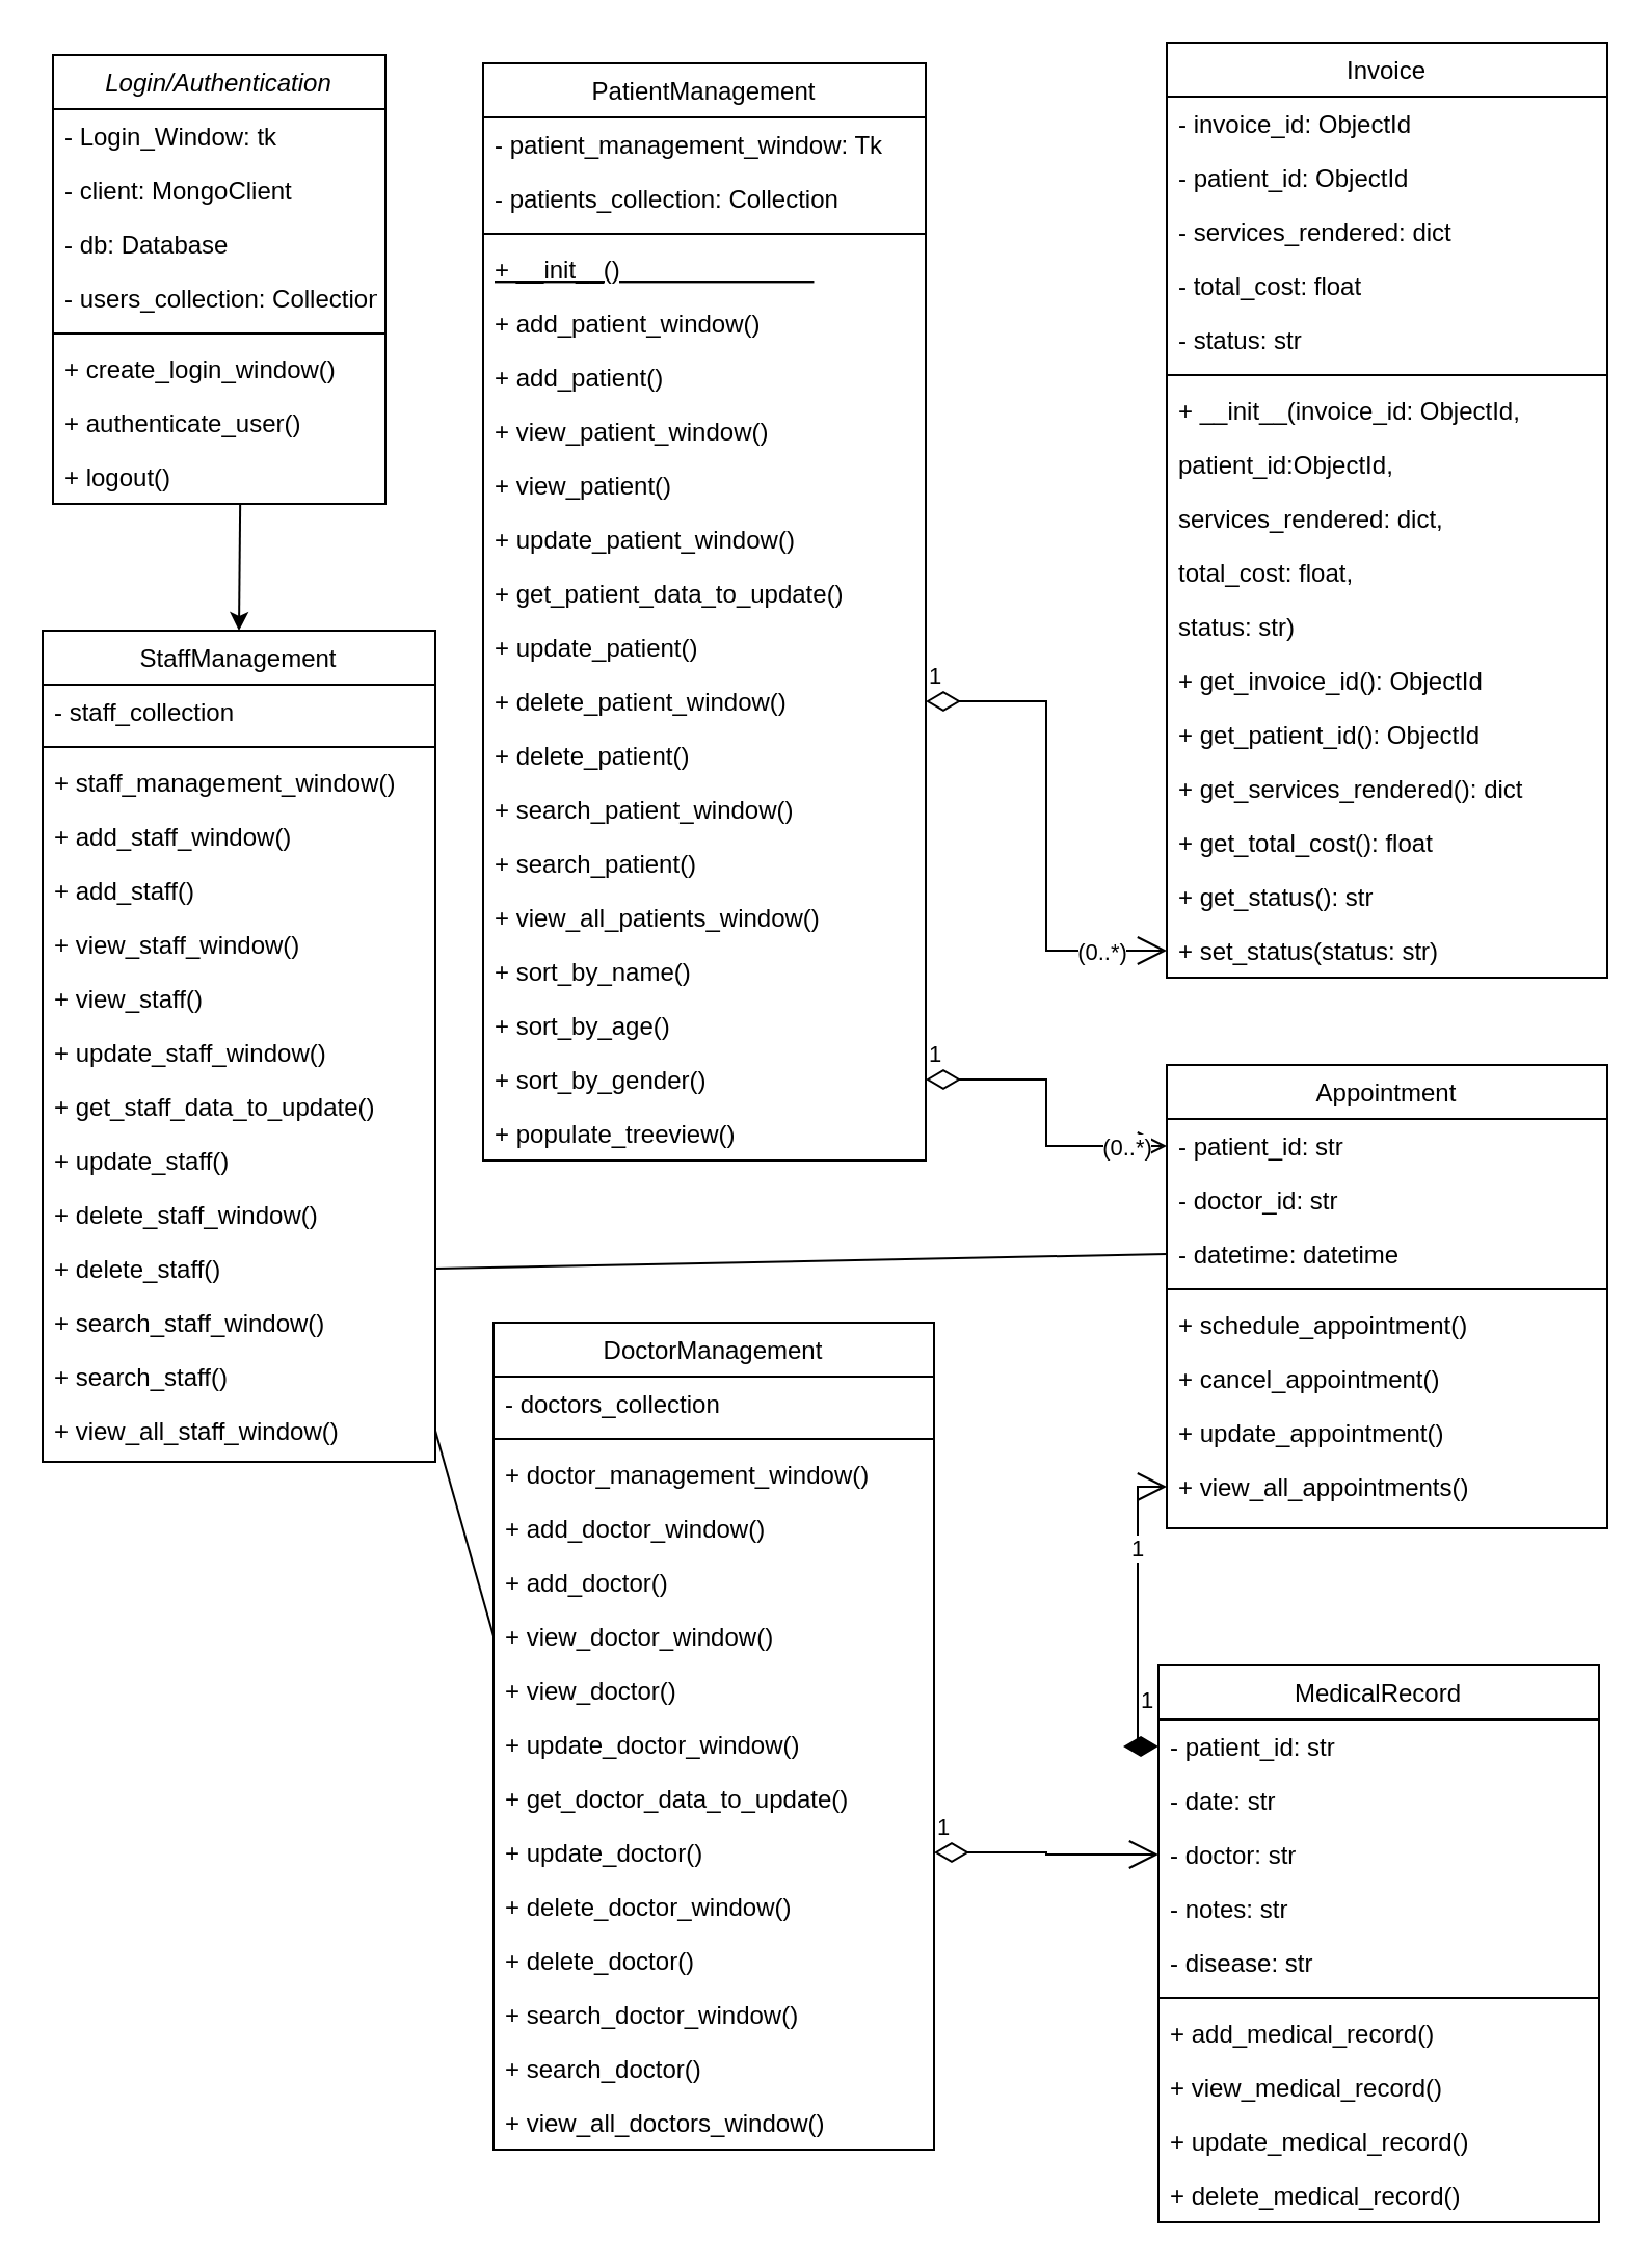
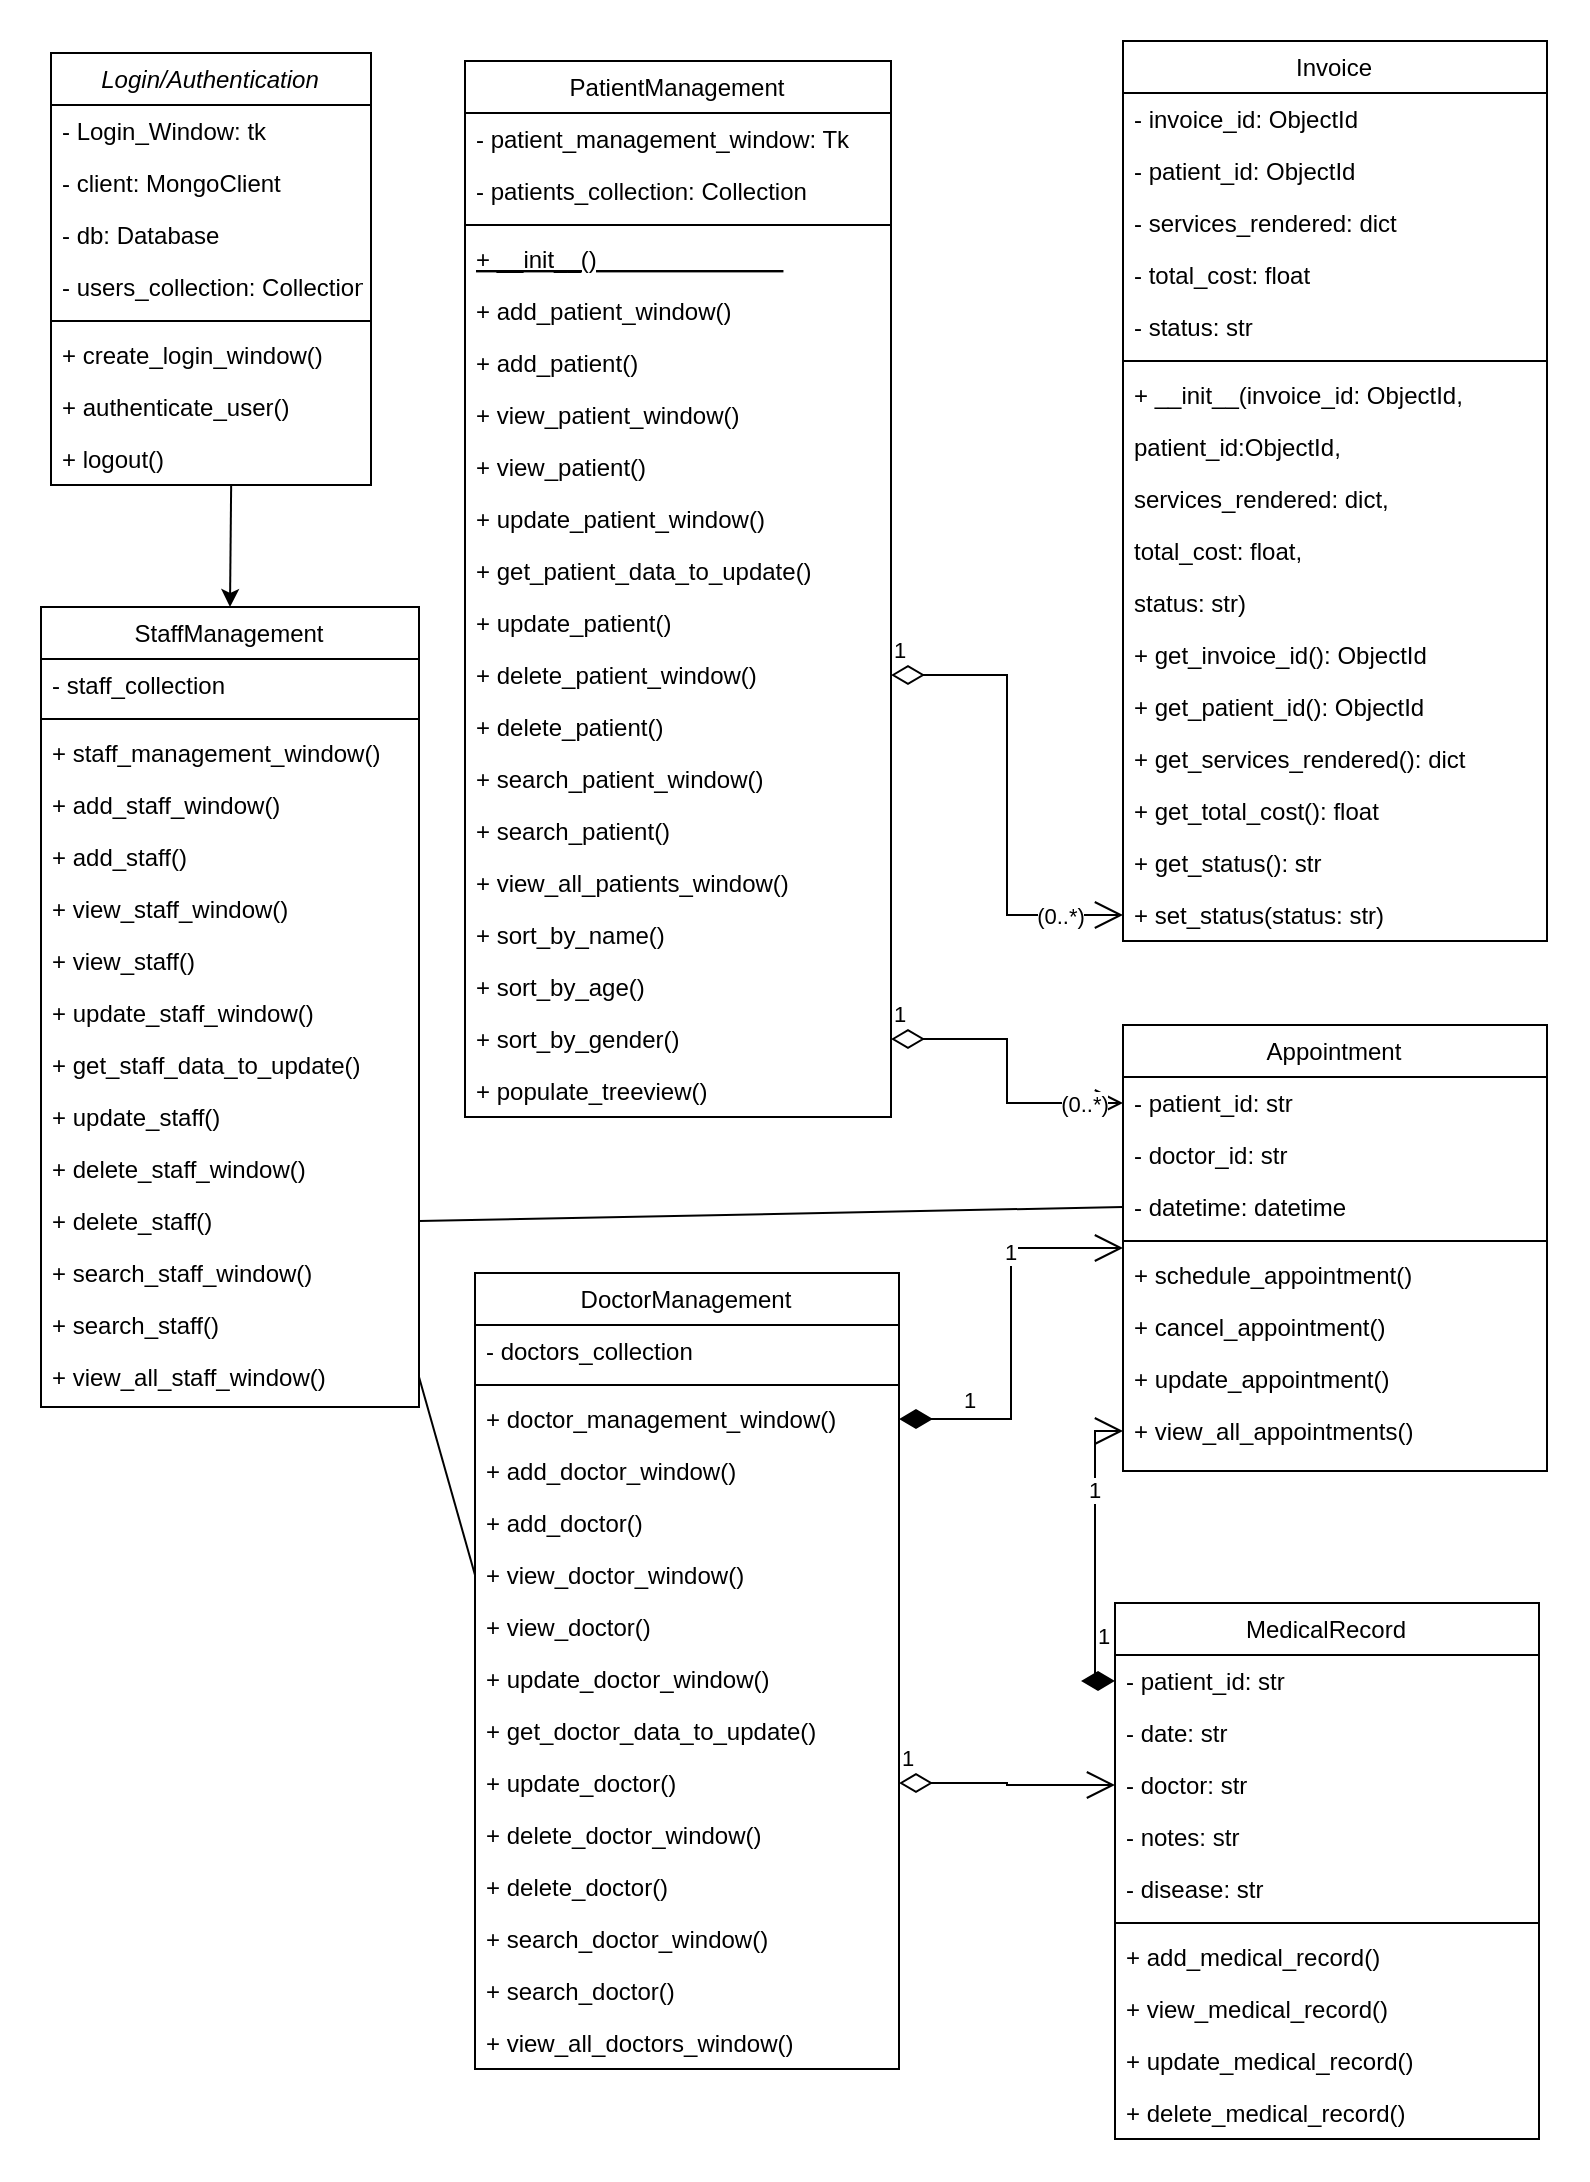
+ <mxCell id="106" value="1" style="endArrow=open;html=1;endSize=12;startArrow=diamondThin;startSize=14;startFill=1;edgeStyle=orthogonalEdgeStyle;align=left;verticalAlign=bottom;rounded=0;exitX=1;exitY=0.5;exitDx=0;exitDy=0;entryX=0;entryY=0.5;entryDx=0;entryDy=0;" edge="1" parent="1" source="35" target="64"><mxGeometry x="-0.688" relative="1" as="geometry"><mxPoint x="650" y="844" as="sourcePoint" /><mxPoint x="571" y="725" as="targetPoint" /><mxPoint as="offset" /></mxGeometry></mxCell>
+ <mxCell id="107" value="1" style="edgeLabel;html=1;align=center;verticalAlign=middle;resizable=0;points=[];" vertex="1" connectable="0" parent="106"><mxGeometry x="0.417" y="1" relative="1" as="geometry"><mxPoint as="offset" /></mxGeometry></mxCell>
